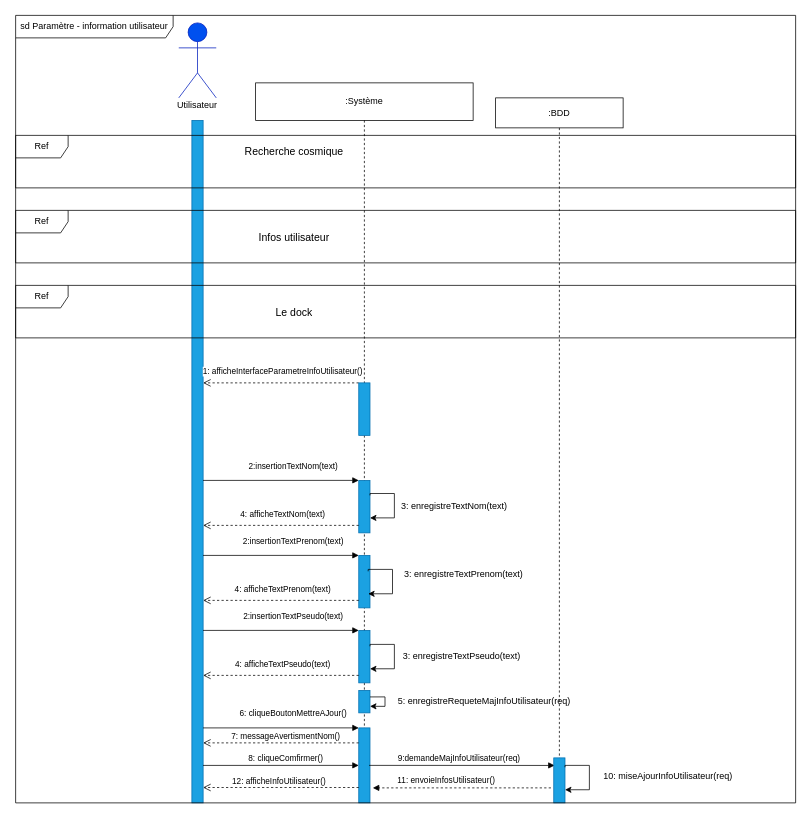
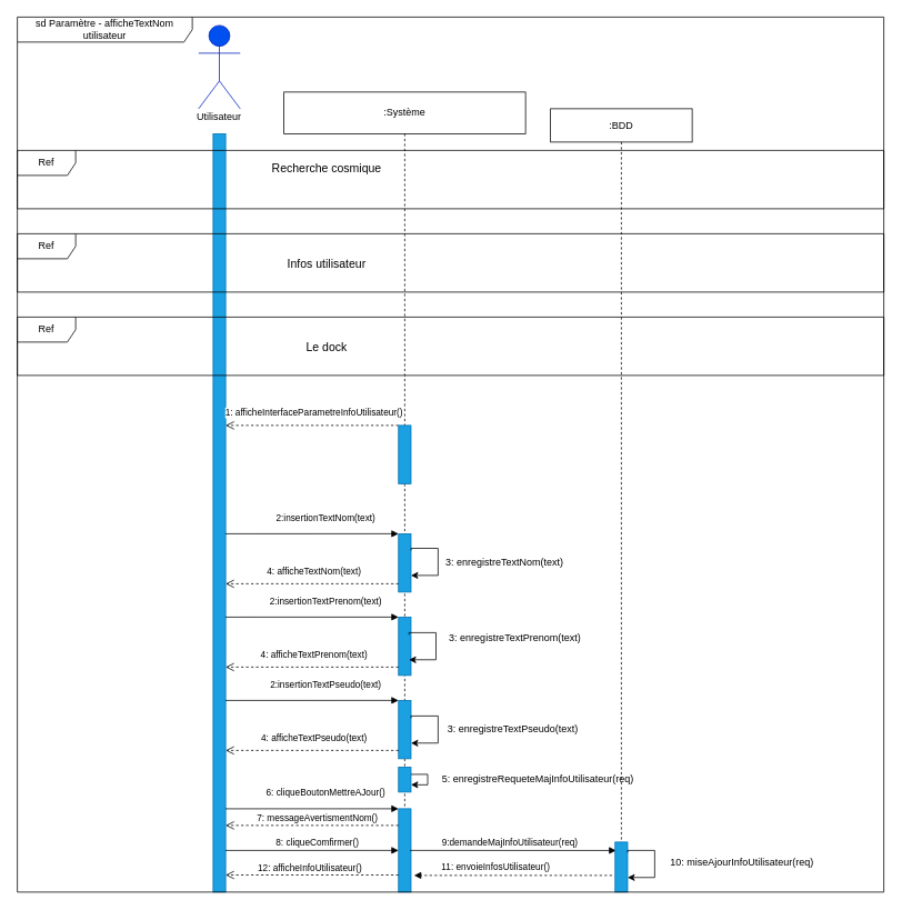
- <mxCell id="43" value="sd Paramètre - information utilisateur" style="shape=umlFrame;whiteSpace=wrap;html=1;width=210;height=30;" vertex="1" parent="1"><mxGeometry x="20" y="20" width="1040" height="1050" as="geometry" /></mxCell>
+ <mxCell id="43" value="sd Paramètre - afficheTextNom utilisateur" style="shape=umlFrame;whiteSpace=wrap;html=1;width=210;height=30;" vertex="1" parent="1"><mxGeometry x="20" y="20" width="1040" height="1050" as="geometry" /></mxCell>
